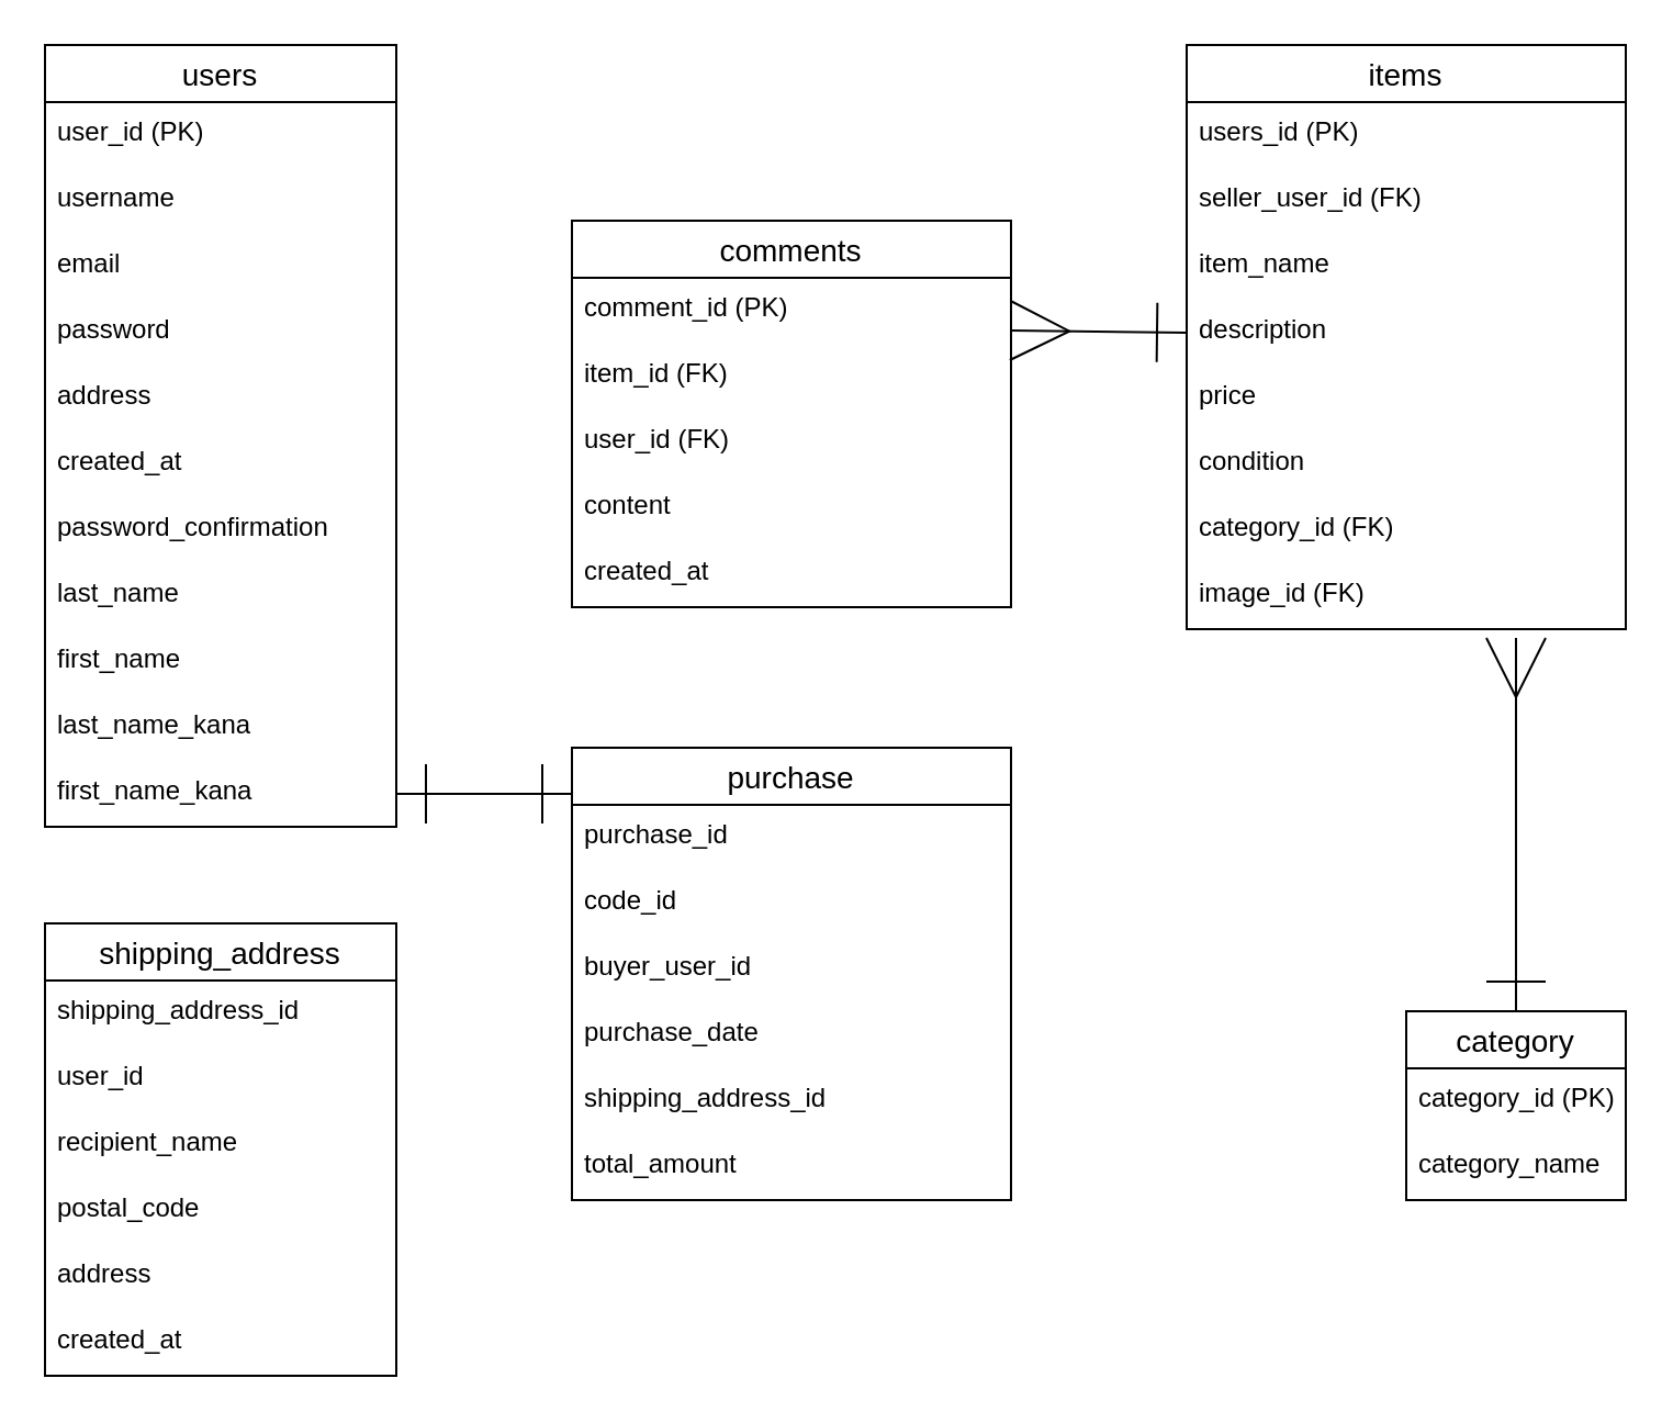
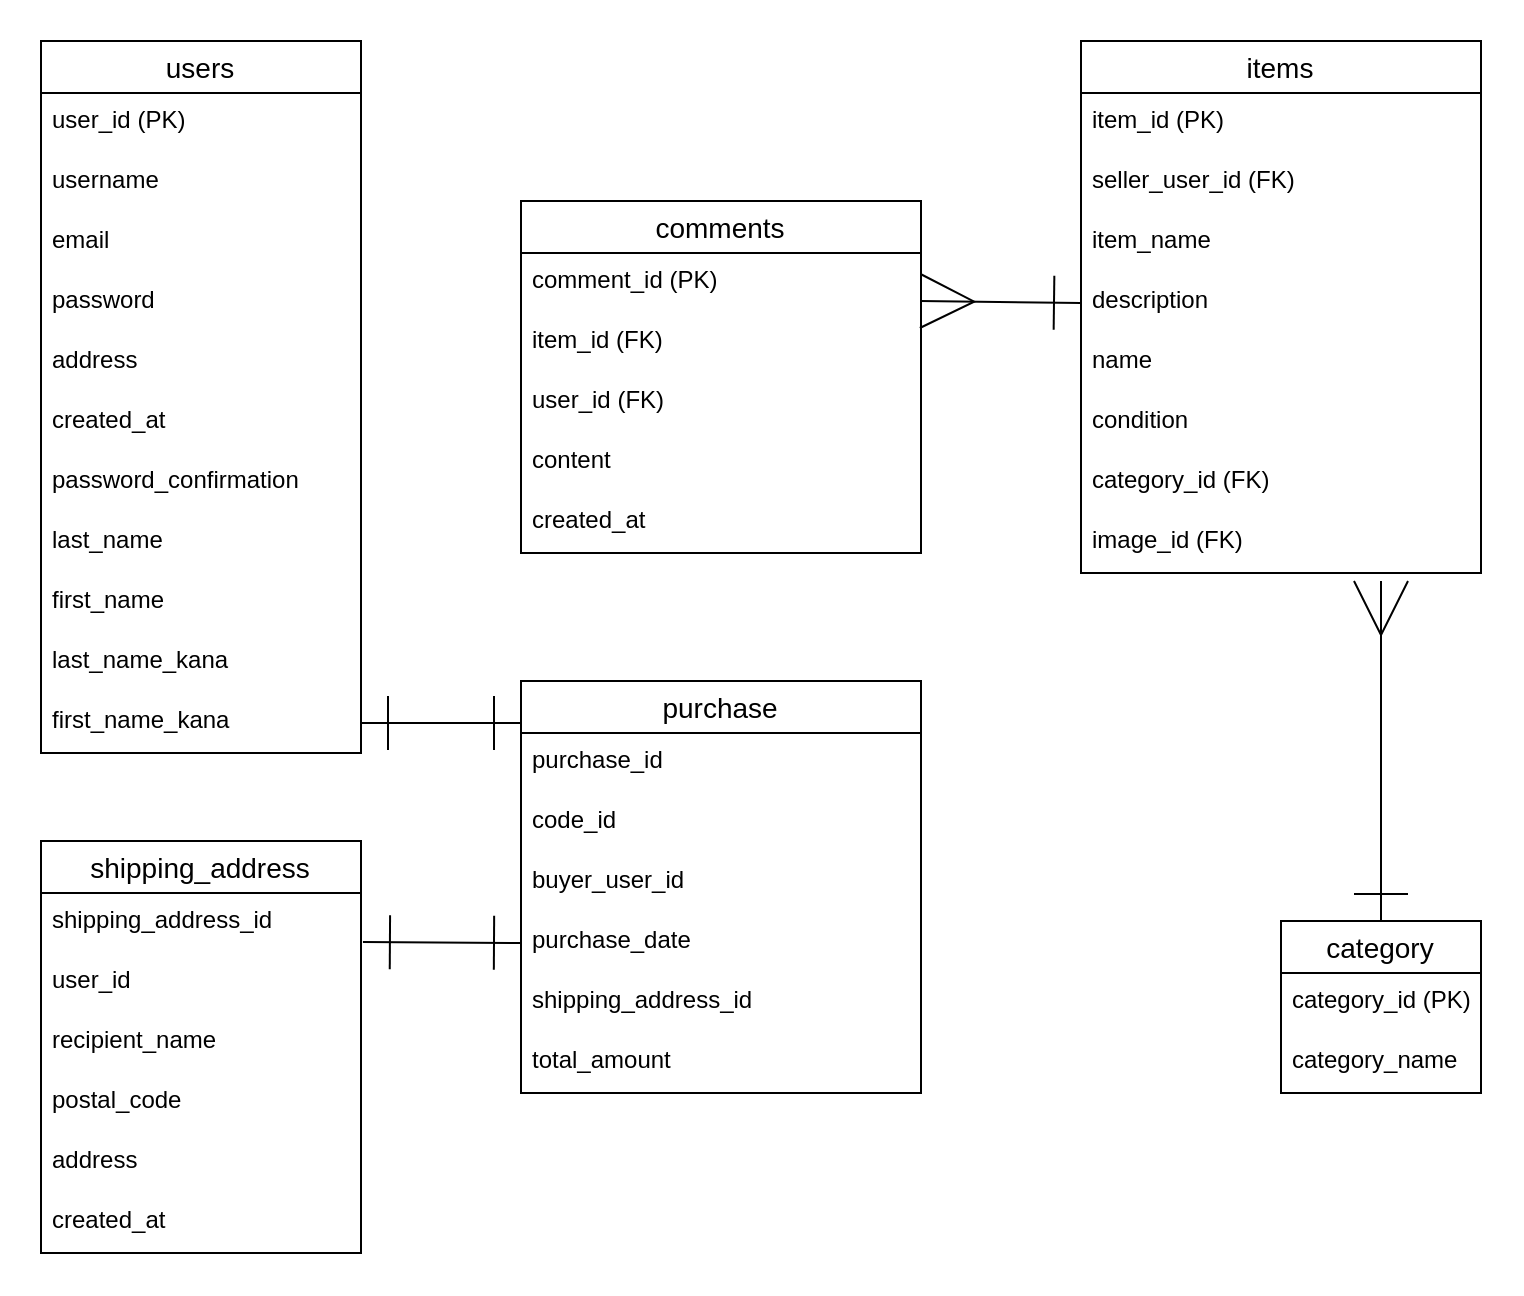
- <mxCell id="15" value="users_id (PK)" style="text;strokeColor=none;fillColor=none;spacingLeft=4;spacingRight=4;overflow=hidden;rotatable=0;points=[[0,0.5],[1,0.5]];portConstraint=eastwest;fontSize=12;" vertex="1" parent="14"><mxGeometry y="26" width="200" height="30" as="geometry" /></mxCell>
+ <mxCell id="15" value="item_id (PK)" style="text;strokeColor=none;fillColor=none;spacingLeft=4;spacingRight=4;overflow=hidden;rotatable=0;points=[[0,0.5],[1,0.5]];portConstraint=eastwest;fontSize=12;" vertex="1" parent="14"><mxGeometry y="26" width="200" height="30" as="geometry" /></mxCell>
- <mxCell id="19" value="price" style="text;strokeColor=none;fillColor=none;spacingLeft=4;spacingRight=4;overflow=hidden;rotatable=0;points=[[0,0.5],[1,0.5]];portConstraint=eastwest;fontSize=12;" vertex="1" parent="14"><mxGeometry y="146" width="200" height="30" as="geometry" /></mxCell>
+ <mxCell id="19" value="name" style="text;strokeColor=none;fillColor=none;spacingLeft=4;spacingRight=4;overflow=hidden;rotatable=0;points=[[0,0.5],[1,0.5]];portConstraint=eastwest;fontSize=12;" vertex="1" parent="14"><mxGeometry y="146" width="200" height="30" as="geometry" /></mxCell>
+ <mxCell id="49" style="edgeStyle=none;html=1;exitX=0;exitY=0.5;exitDx=0;exitDy=0;startArrow=ERone;startFill=0;endArrow=ERone;endFill=0;startSize=25;endSize=25;targetPerimeterSpacing=21;entryX=1.006;entryY=-0.183;entryDx=0;entryDy=0;entryPerimeter=0;" edge="1" parent="1" source="46" target="35"><mxGeometry relative="1" as="geometry"><mxPoint x="180" y="470" as="targetPoint" /></mxGeometry></mxCell>
